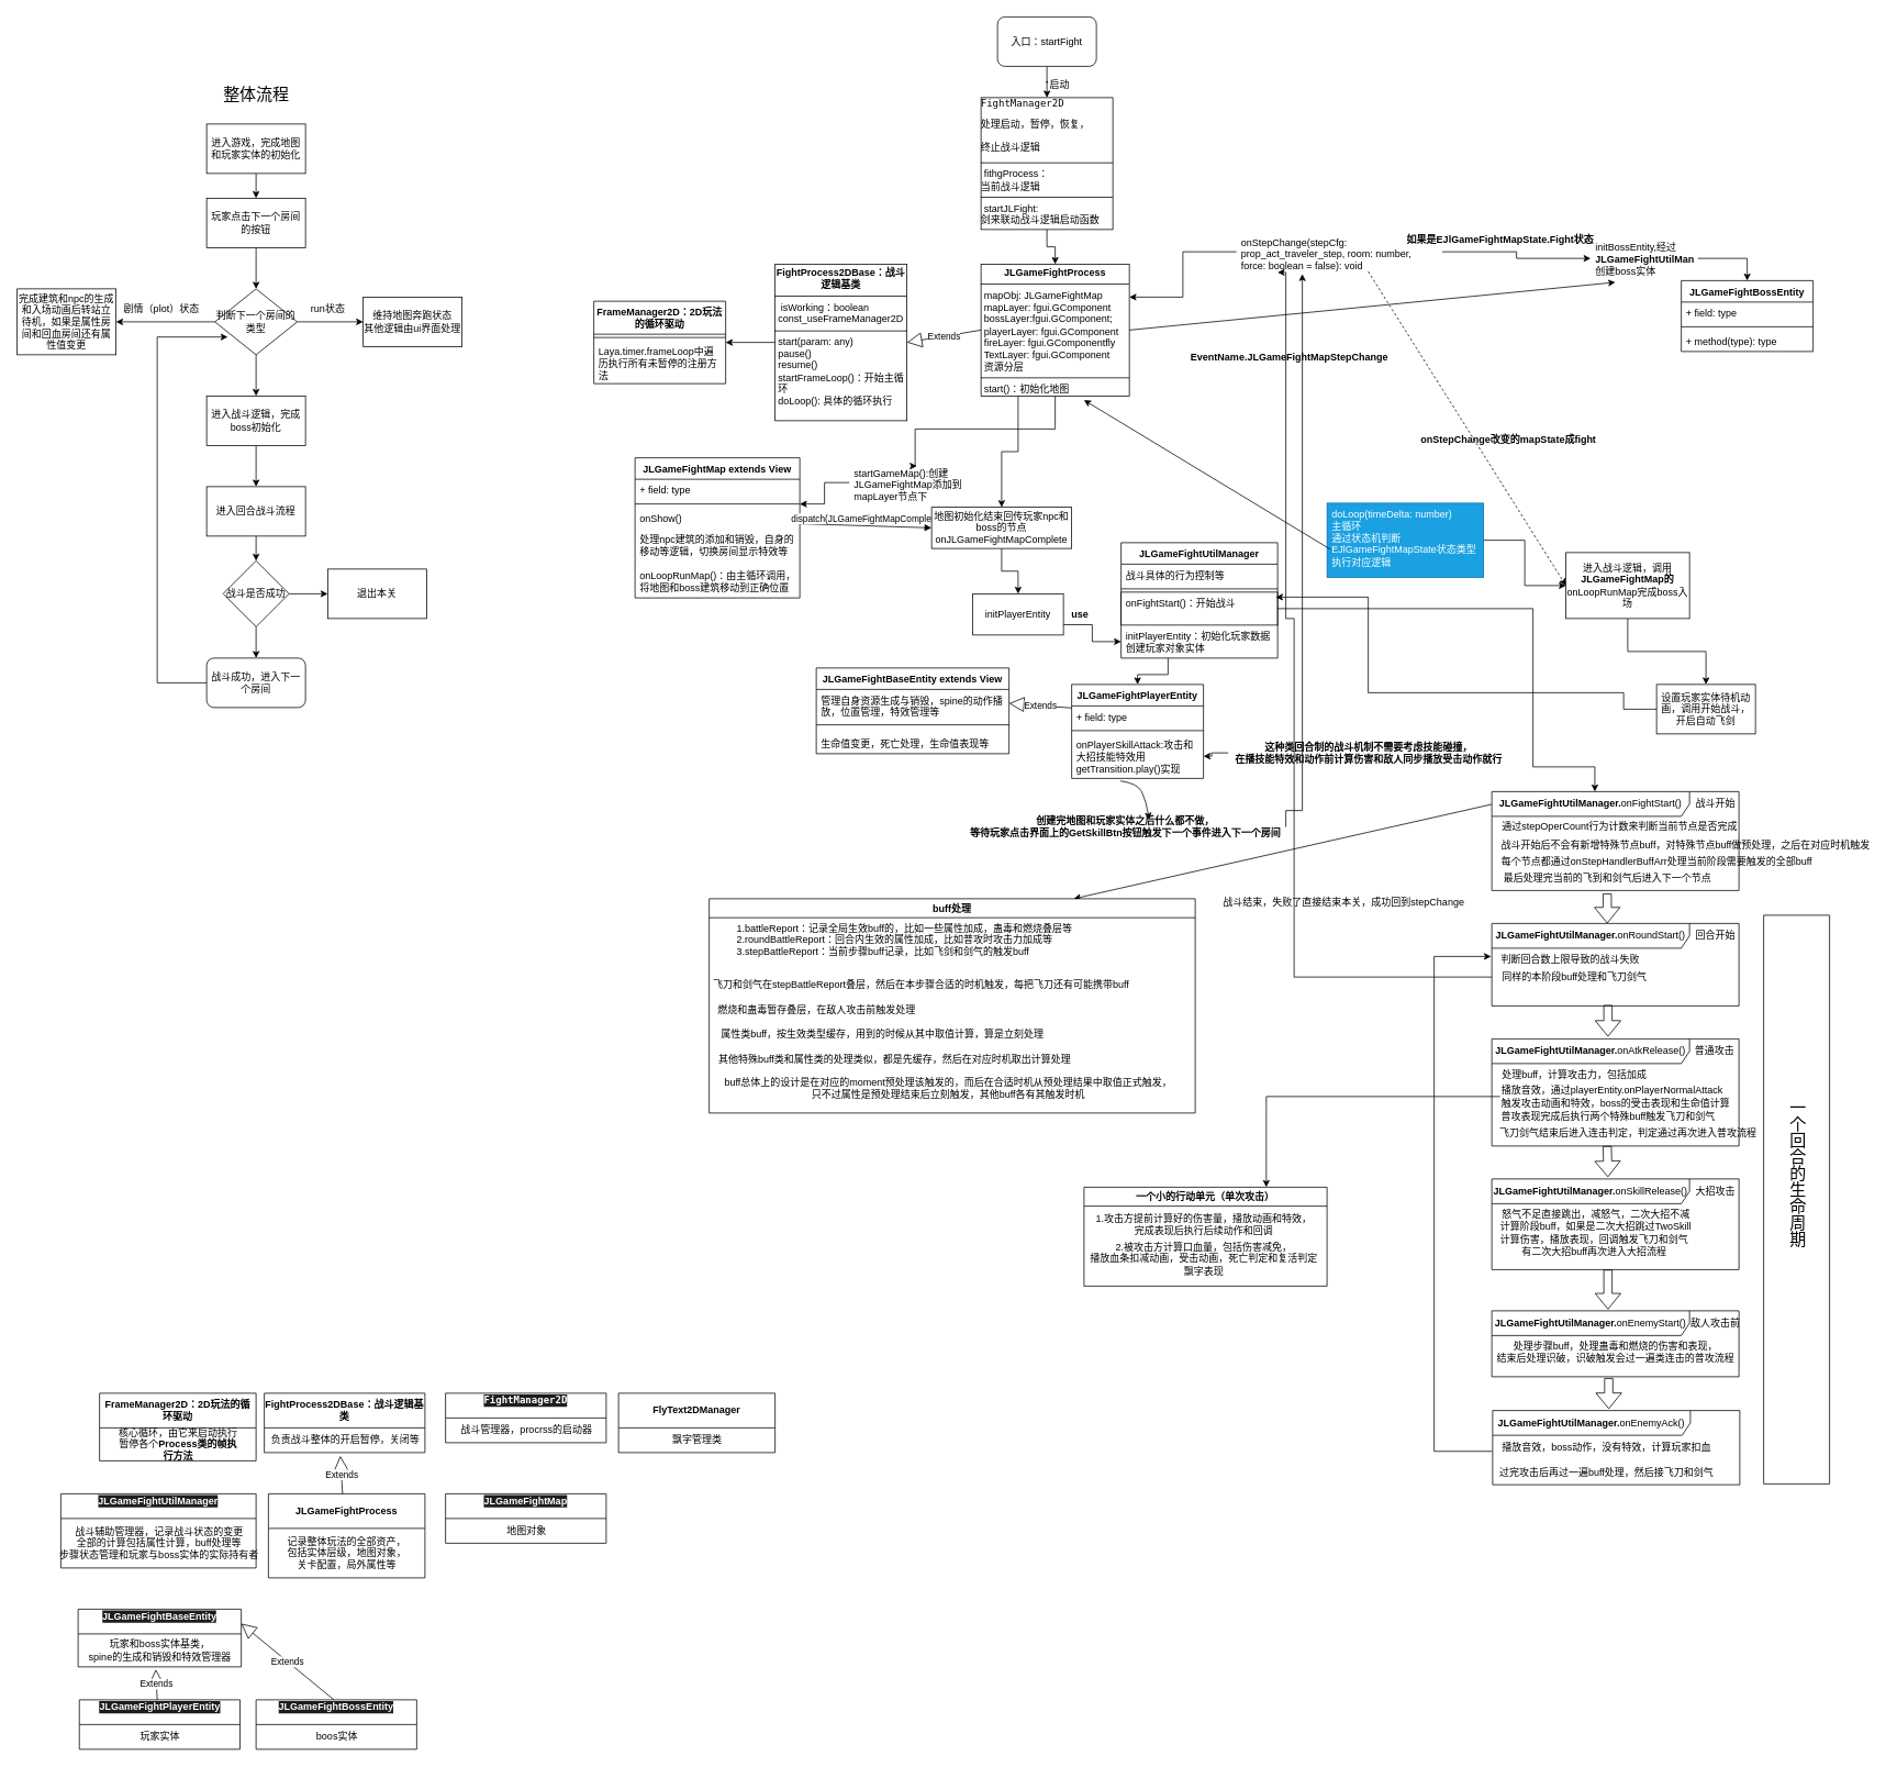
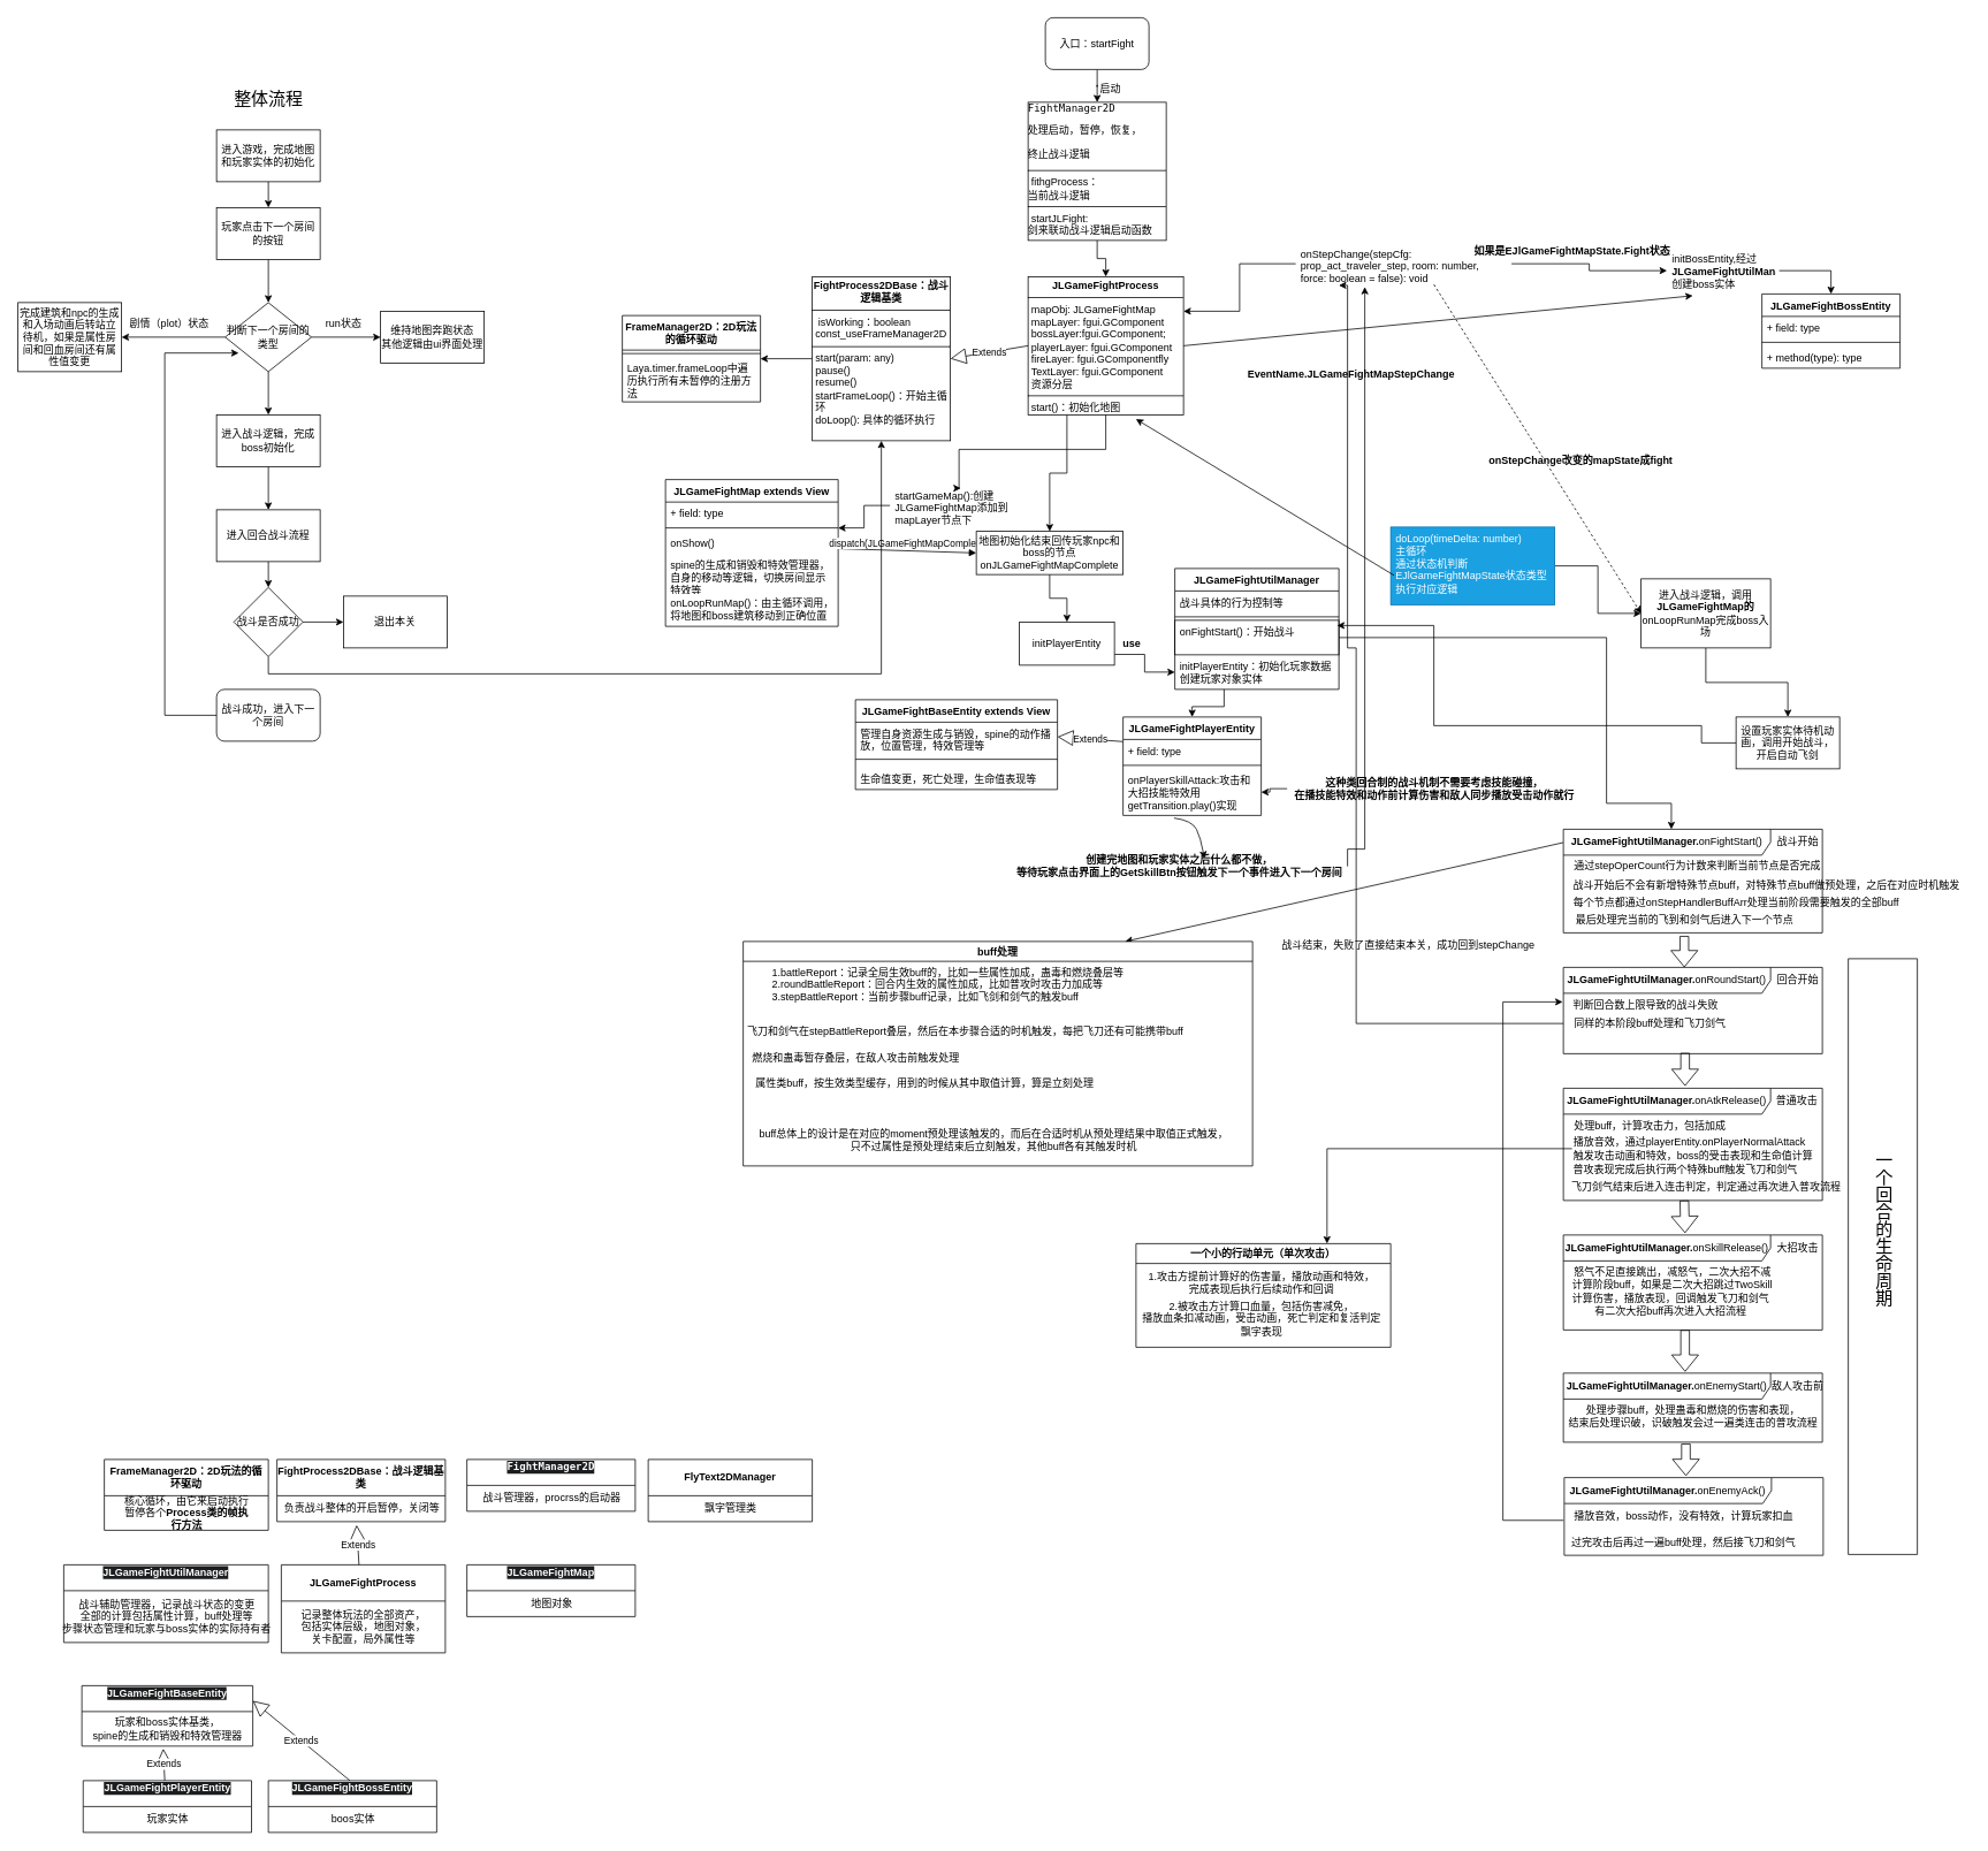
- <mxCell id="24" value="处理npc建筑的添加和销毁，自身的移动等逻辑，切换房间显示特效等" style="text;strokeColor=none;fillColor=none;align=left;verticalAlign=top;spacingLeft=4;spacingRight=4;overflow=hidden;rotatable=0;points=[[0,0.5],[1,0.5]];portConstraint=eastwest;whiteSpace=wrap;html=1;" vertex="1" parent="20"><mxGeometry y="86" width="200" height="44" as="geometry" /></mxCell>
+ <mxCell id="24" value="spine的生成和销毁和特效管理器，自身的移动等逻辑，切换房间显示特效等" style="text;strokeColor=none;fillColor=none;align=left;verticalAlign=top;spacingLeft=4;spacingRight=4;overflow=hidden;rotatable=0;points=[[0,0.5],[1,0.5]];portConstraint=eastwest;whiteSpace=wrap;html=1;" vertex="1" parent="20"><mxGeometry y="86" width="200" height="44" as="geometry" /></mxCell>
- <mxCell id="134" style="edgeStyle=orthogonalEdgeStyle;rounded=0;orthogonalLoop=1;jettySize=auto;html=1;exitX=0.5;exitY=1;exitDx=0;exitDy=0;entryX=0.5;entryY=0;entryDx=0;entryDy=0;" edge="1" parent="1" source="135" target="137"><mxGeometry relative="1" as="geometry" /></mxCell>
+ <mxCell id="134" style="edgeStyle=orthogonalEdgeStyle;rounded=0;orthogonalLoop=1;jettySize=auto;html=1;exitX=0.5;exitY=1;exitDx=0;exitDy=0;" edge="1" parent="1" source="135" target="10"><mxGeometry relative="1" as="geometry" /></mxCell>
- <mxCell id="114" value="其他特殊buff类和属性类的处理类似，都是先缓存，然后在对应时机取出计算处理" style="text;html=1;align=center;verticalAlign=middle;resizable=0;points=[];autosize=1;strokeColor=none;fillColor=none;" vertex="1" parent="109"><mxGeometry y="180" width="450" height="30" as="geometry" /></mxCell>
